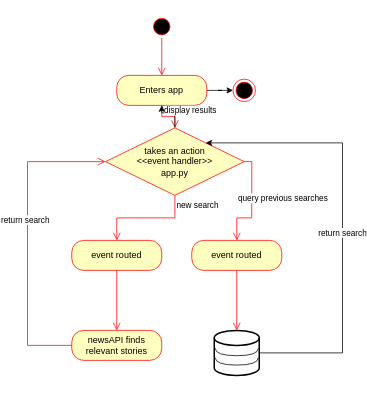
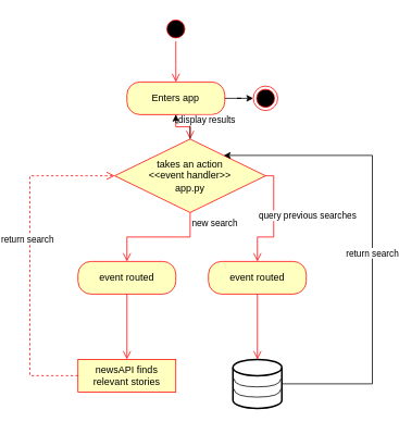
- <mxCell id="23" value="" style="edgeStyle=orthogonalEdgeStyle;html=1;verticalAlign=bottom;endArrow=open;endSize=8;strokeColor=#ff0000;rounded=0;" edge="1" source="22" parent="1" target="9"><mxGeometry relative="1" as="geometry"><mxPoint x="29" y="40" as="targetPoint" /><Array as="points"><mxPoint x="20" y="460" /><mxPoint x="20" y="215" /></Array></mxGeometry></mxCell>
+ <mxCell id="23" value="" style="edgeStyle=orthogonalEdgeStyle;html=1;verticalAlign=bottom;endArrow=open;endSize=8;strokeColor=#ff0000;rounded=0;dashed=1;" edge="1" source="22" parent="1" target="9"><mxGeometry relative="1" as="geometry"><mxPoint x="29" y="40" as="targetPoint" /><Array as="points"><mxPoint x="20" y="460" /><mxPoint x="20" y="215" /></Array></mxGeometry></mxCell>
- <mxCell id="22" value="newsAPI finds relevant stories" style="rounded=1;whiteSpace=wrap;html=1;arcSize=40;fontColor=#000000;fillColor=#ffffc0;strokeColor=#ff0000;" vertex="1" parent="1"><mxGeometry x="79" y="440" width="120" height="40" as="geometry" /></mxCell>
+ <mxCell id="22" value="newsAPI finds relevant stories" style="whiteSpace=wrap;html=1;arcSize=40;fontColor=#000000;fillColor=#ffffc0;strokeColor=#ff0000;rounded=0;" vertex="1" parent="1"><mxGeometry x="79" y="440" width="120" height="40" as="geometry" /></mxCell>
